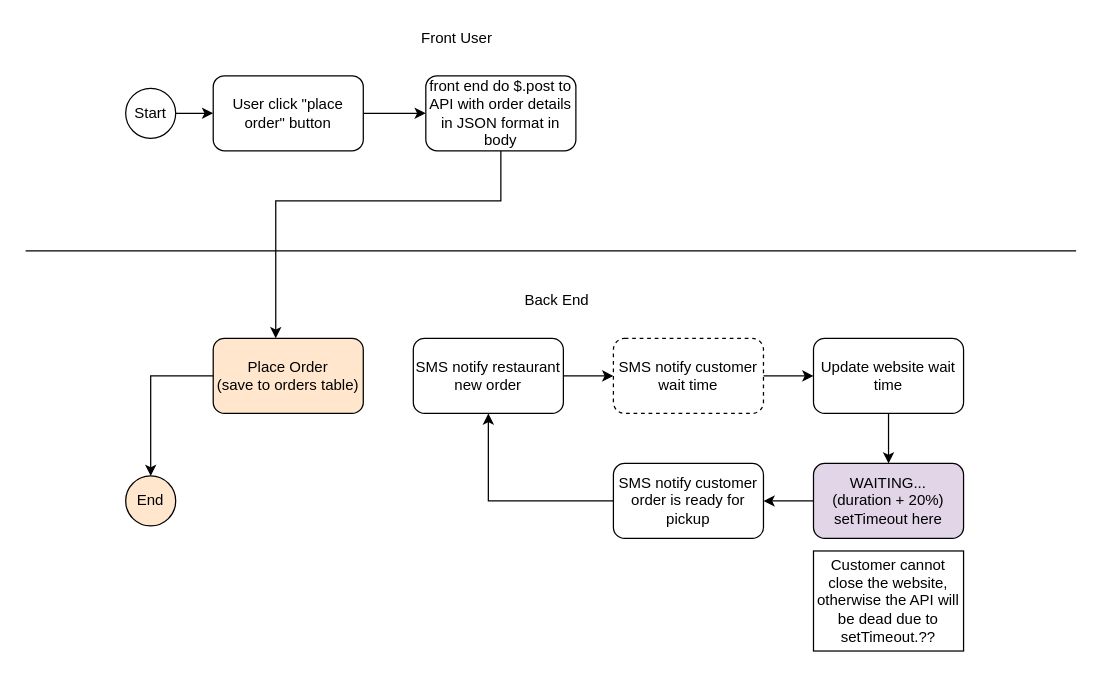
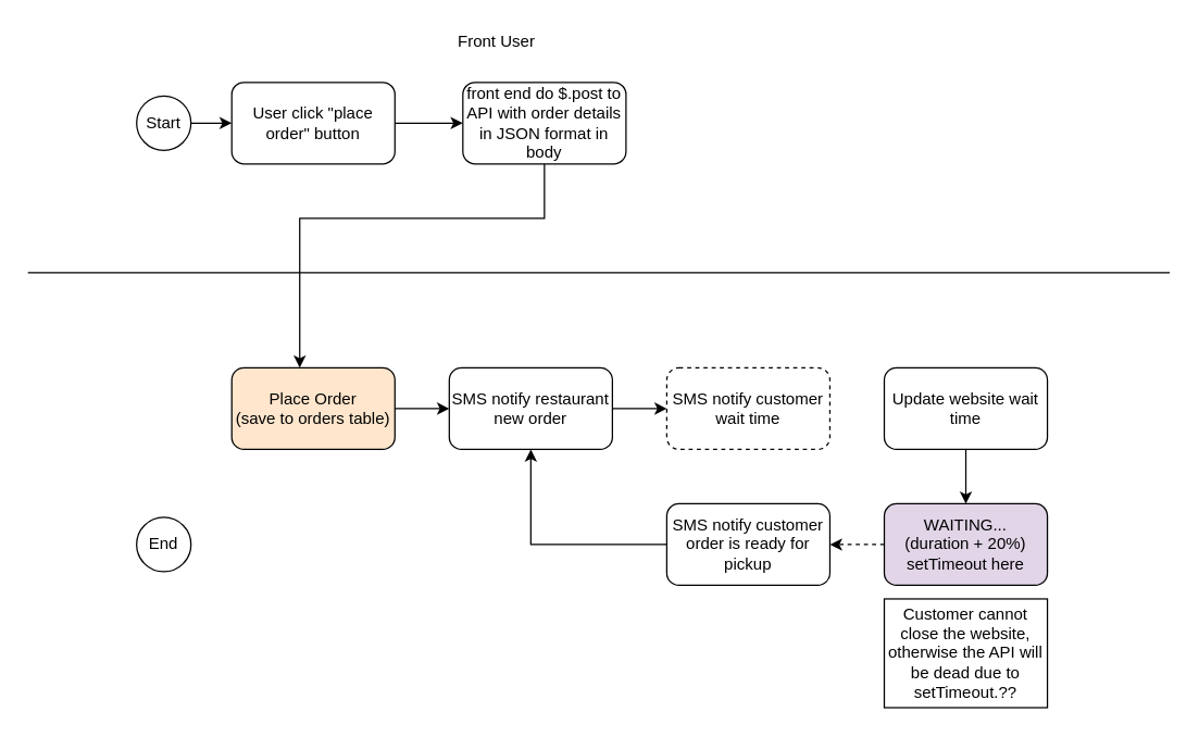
- <mxCell id="2" value="Back End" style="text;html=1;strokeColor=none;fillColor=none;align=center;verticalAlign=middle;whiteSpace=wrap;rounded=0;" parent="1" vertex="1"><mxGeometry x="410" y="230" width="70" height="20" as="geometry" /></mxCell>
- <mxCell id="22" value="" style="edgeStyle=orthogonalEdgeStyle;rounded=0;orthogonalLoop=1;jettySize=auto;html=1;" parent="1" source="11" target="21" edge="1"><mxGeometry x="80" y="270" as="geometry" /></mxCell>
- <mxCell id="19" style="edgeStyle=orthogonalEdgeStyle;rounded=0;orthogonalLoop=1;jettySize=auto;html=1;" parent="1" source="10" target="15" edge="1"><mxGeometry x="80" y="270" as="geometry"><mxPoint x="360" y="300" as="targetPoint" /></mxGeometry></mxCell>
+ <mxCell id="19" style="edgeStyle=orthogonalEdgeStyle;rounded=0;orthogonalLoop=1;jettySize=auto;html=1;entryX=0;entryY=0.5;entryDx=0;entryDy=0;" parent="1" source="10" target="18" edge="1"><mxGeometry x="80" y="270" as="geometry"><mxPoint x="360" y="300" as="targetPoint" /></mxGeometry></mxCell>
- <mxCell id="15" value="End" style="ellipse;whiteSpace=wrap;html=1;aspect=fixed;fillColor=#ffe6cc;" parent="1" vertex="1"><mxGeometry x="100" y="380" width="40" height="40" as="geometry" /></mxCell>
+ <mxCell id="15" value="End" style="ellipse;whiteSpace=wrap;html=1;aspect=fixed;" parent="1" vertex="1"><mxGeometry x="100" y="380" width="40" height="40" as="geometry" /></mxCell>
- <mxCell id="14" value="" style="edgeStyle=orthogonalEdgeStyle;rounded=0;orthogonalLoop=1;jettySize=auto;html=1;" parent="1" source="12" target="13" edge="1"><mxGeometry x="80" y="270" as="geometry" /></mxCell>
+ <mxCell id="14" value="" style="edgeStyle=orthogonalEdgeStyle;rounded=0;orthogonalLoop=1;jettySize=auto;html=1;dashed=1;" parent="1" source="12" target="13" edge="1"><mxGeometry x="80" y="270" as="geometry" /></mxCell>
